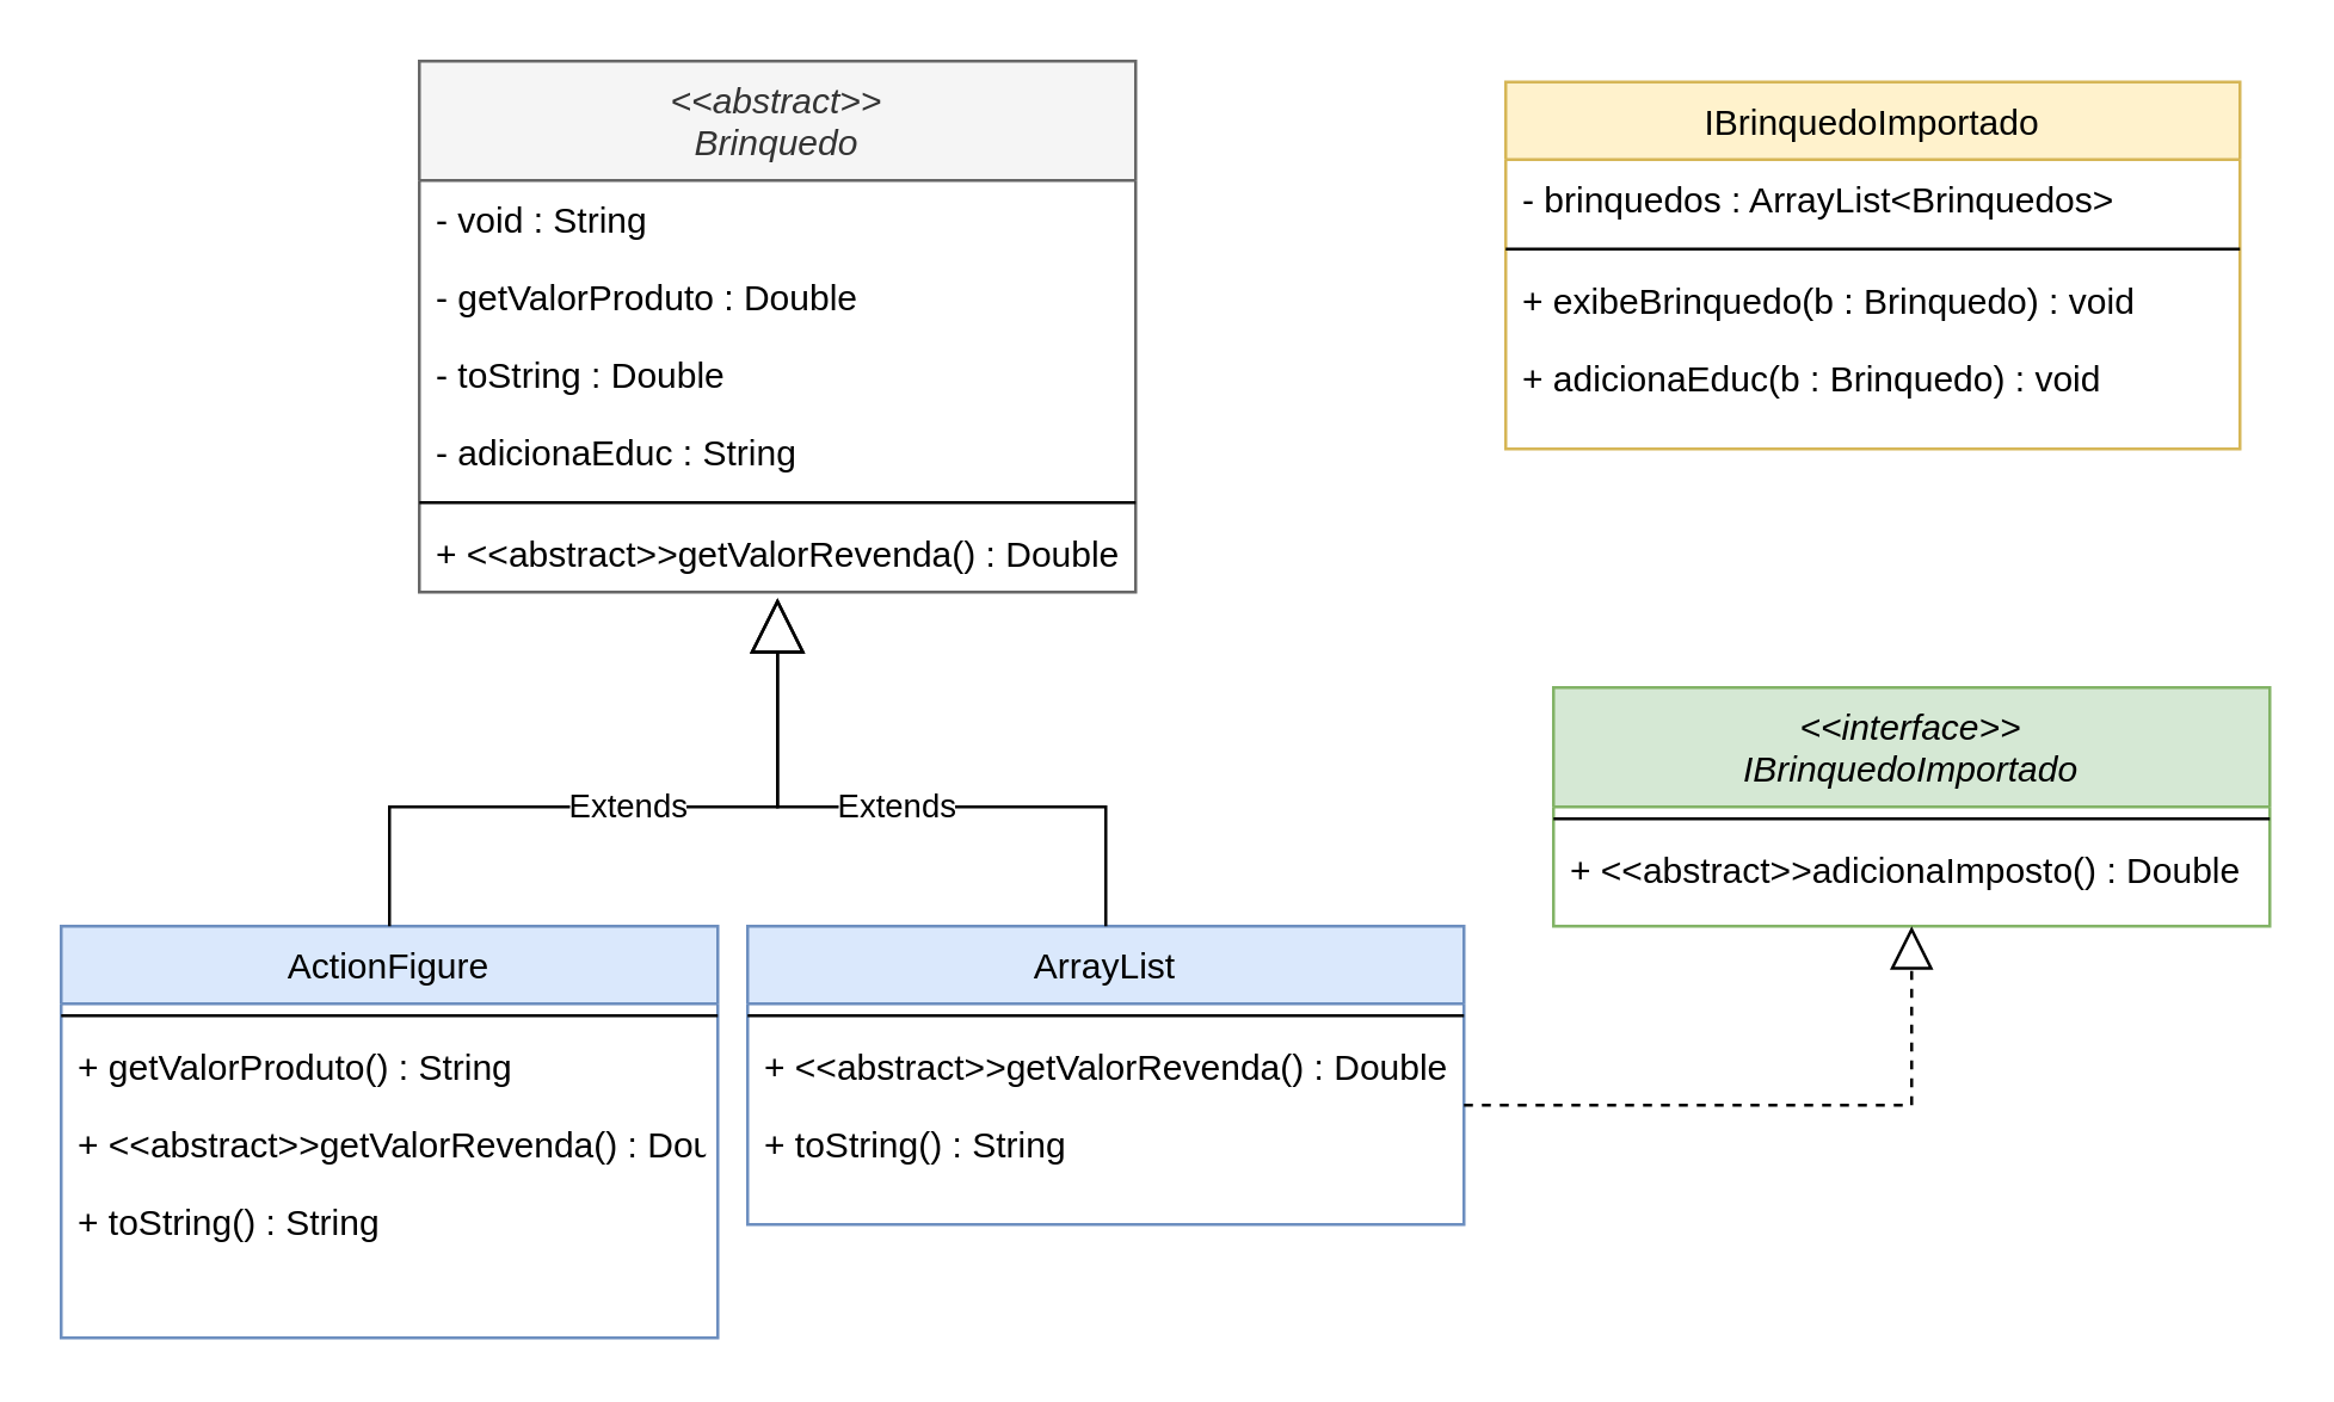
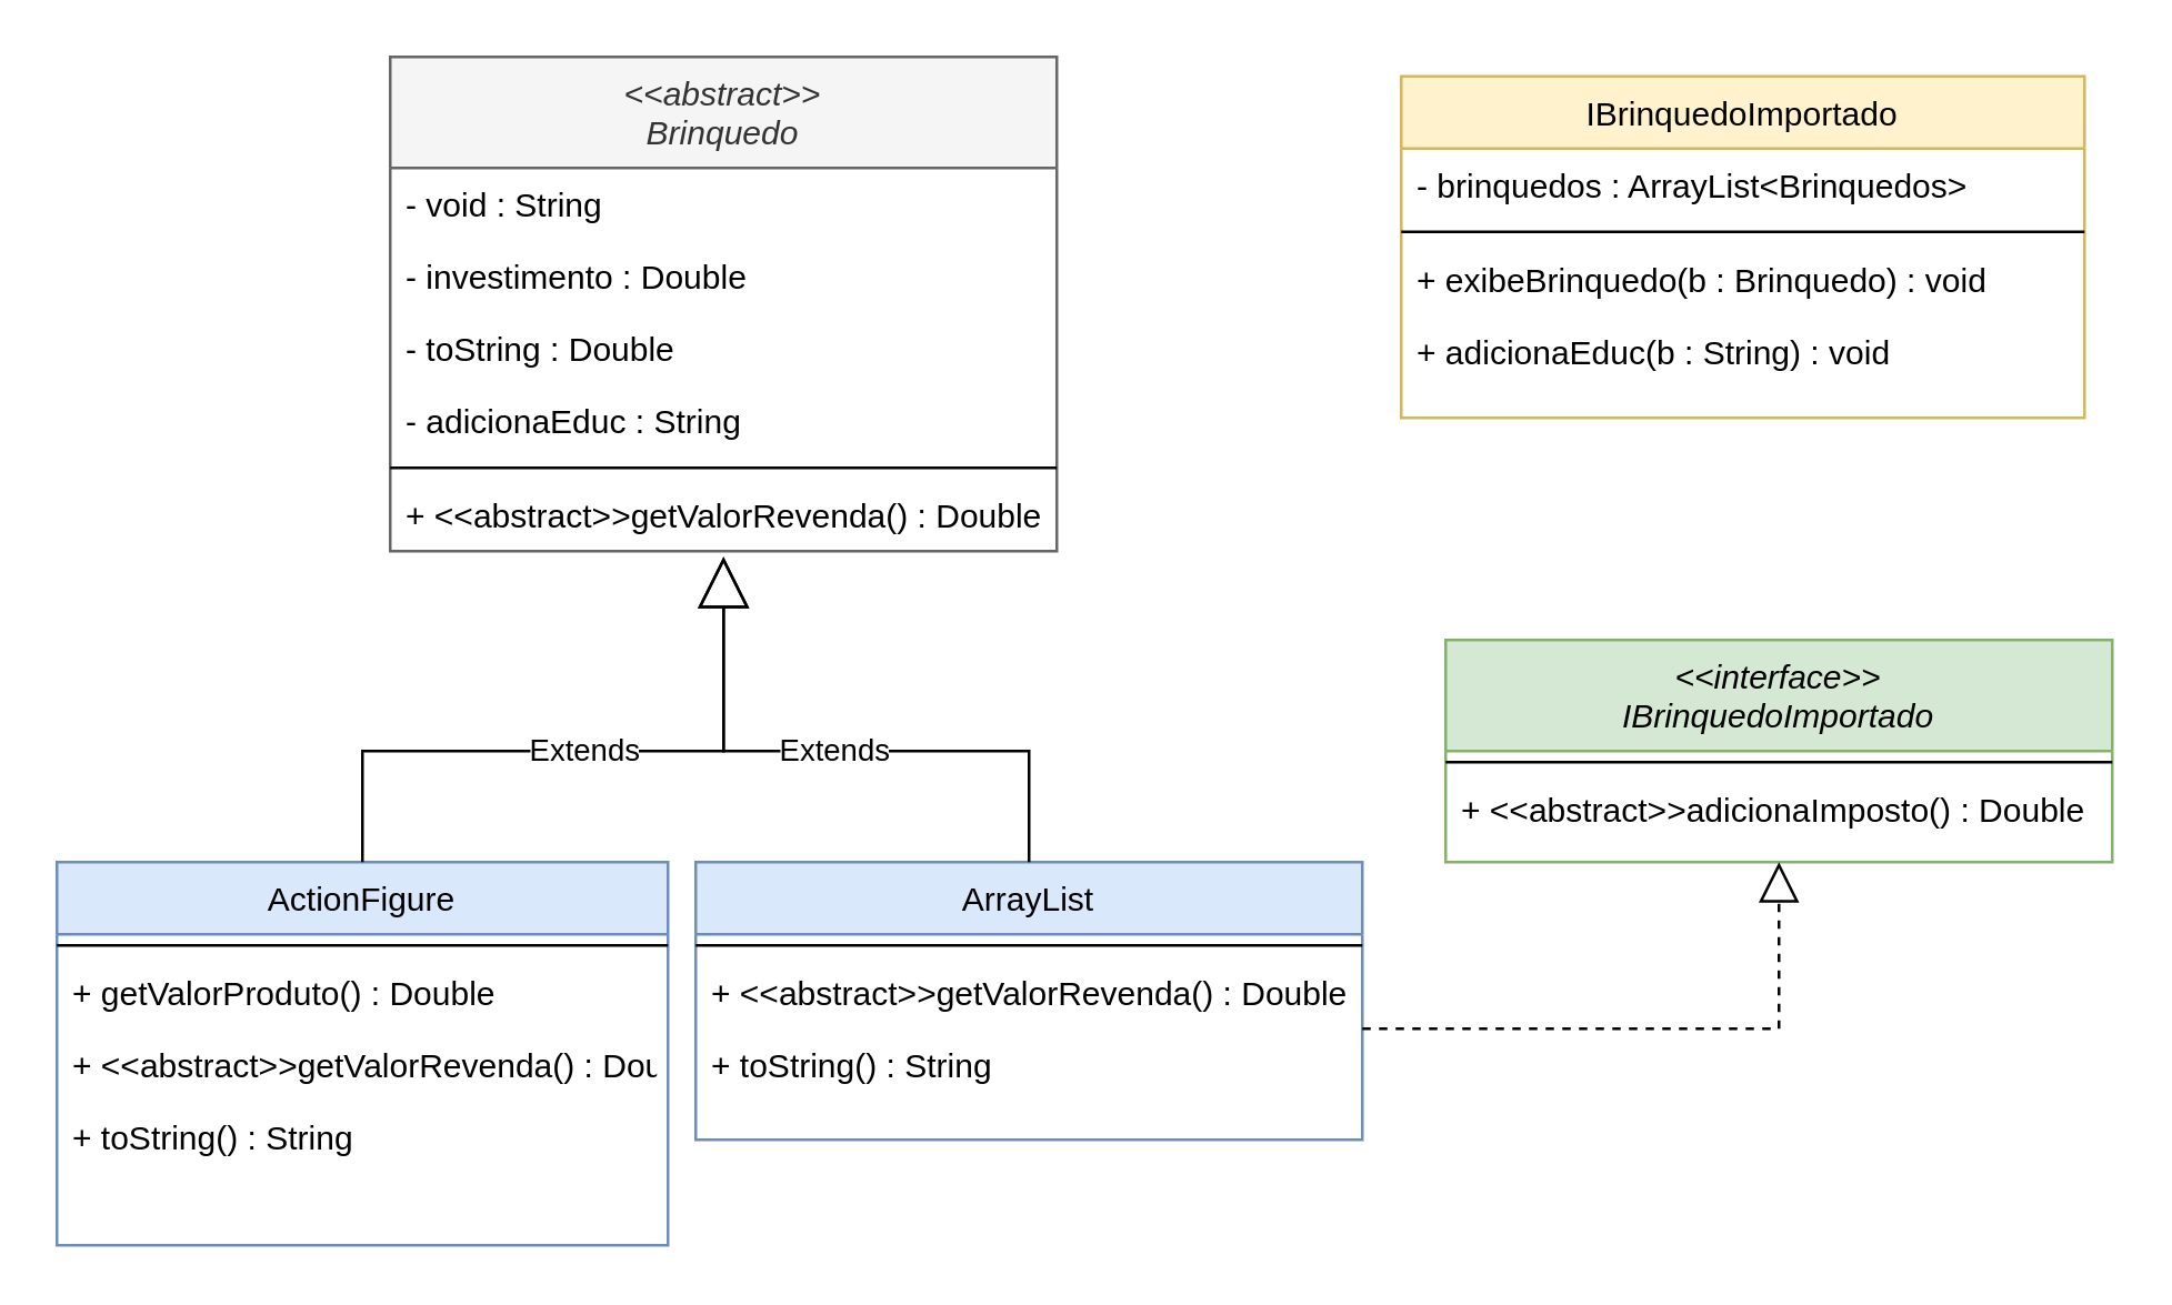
- <mxCell id="18" value="- getValorProduto : Double" style="text;align=left;verticalAlign=top;spacingLeft=4;spacingRight=4;overflow=hidden;rotatable=0;points=[[0,0.5],[1,0.5]];portConstraint=eastwest;" vertex="1" parent="16"><mxGeometry y="66" width="240" height="26" as="geometry" /></mxCell>
+ <mxCell id="18" value="- investimento : Double" style="text;align=left;verticalAlign=top;spacingLeft=4;spacingRight=4;overflow=hidden;rotatable=0;points=[[0,0.5],[1,0.5]];portConstraint=eastwest;" vertex="1" parent="16"><mxGeometry y="66" width="240" height="26" as="geometry" /></mxCell>
- <mxCell id="15" value="+ adicionaEduc(b : Brinquedo) : void" style="text;align=left;verticalAlign=top;spacingLeft=4;spacingRight=4;overflow=hidden;rotatable=0;points=[[0,0.5],[1,0.5]];portConstraint=eastwest;" vertex="1" parent="11"><mxGeometry y="86" width="246" height="26" as="geometry" /></mxCell>
+ <mxCell id="15" value="+ adicionaEduc(b : String) : void" style="text;align=left;verticalAlign=top;spacingLeft=4;spacingRight=4;overflow=hidden;rotatable=0;points=[[0,0.5],[1,0.5]];portConstraint=eastwest;" vertex="1" parent="11"><mxGeometry y="86" width="246" height="26" as="geometry" /></mxCell>
- <mxCell id="8" value="+ getValorProduto() : String" style="text;align=left;verticalAlign=top;spacingLeft=4;spacingRight=4;overflow=hidden;rotatable=0;points=[[0,0.5],[1,0.5]];portConstraint=eastwest;" vertex="1" parent="6"><mxGeometry y="34" width="220" height="26" as="geometry" /></mxCell>
+ <mxCell id="8" value="+ getValorProduto() : Double" style="text;align=left;verticalAlign=top;spacingLeft=4;spacingRight=4;overflow=hidden;rotatable=0;points=[[0,0.5],[1,0.5]];portConstraint=eastwest;" vertex="1" parent="6"><mxGeometry y="34" width="220" height="26" as="geometry" /></mxCell>
